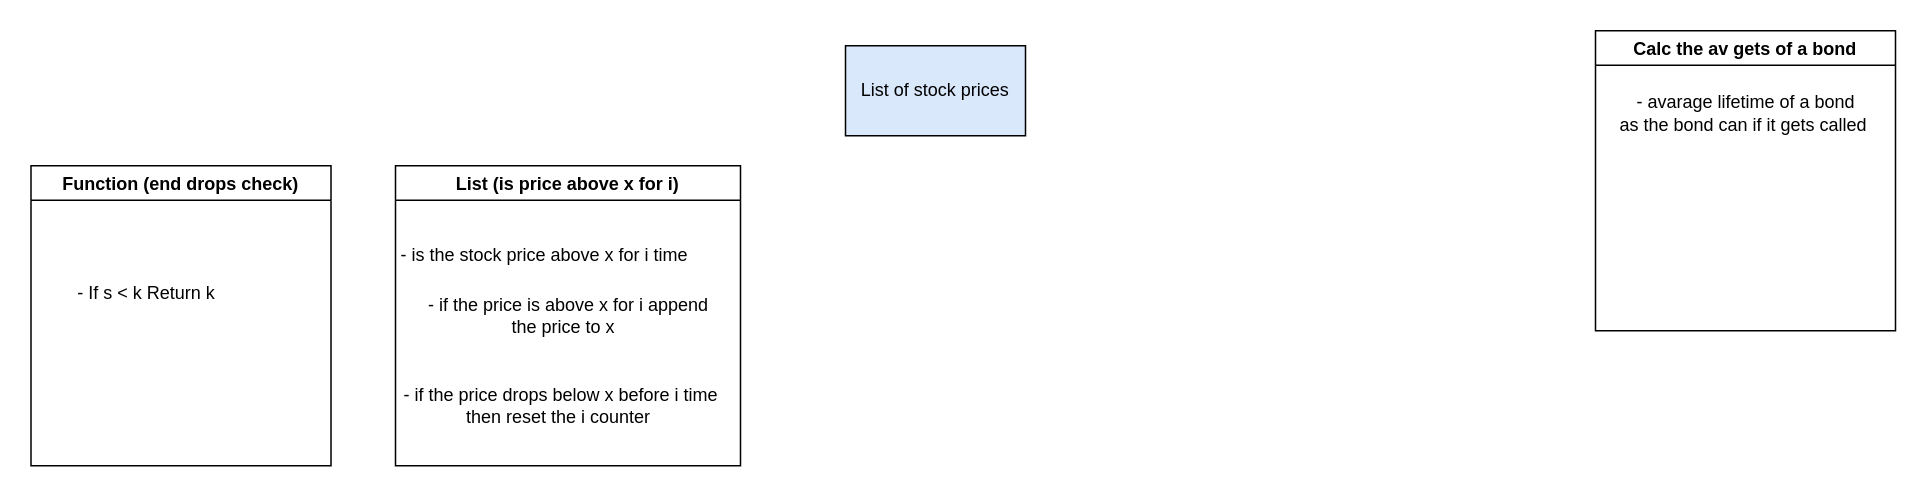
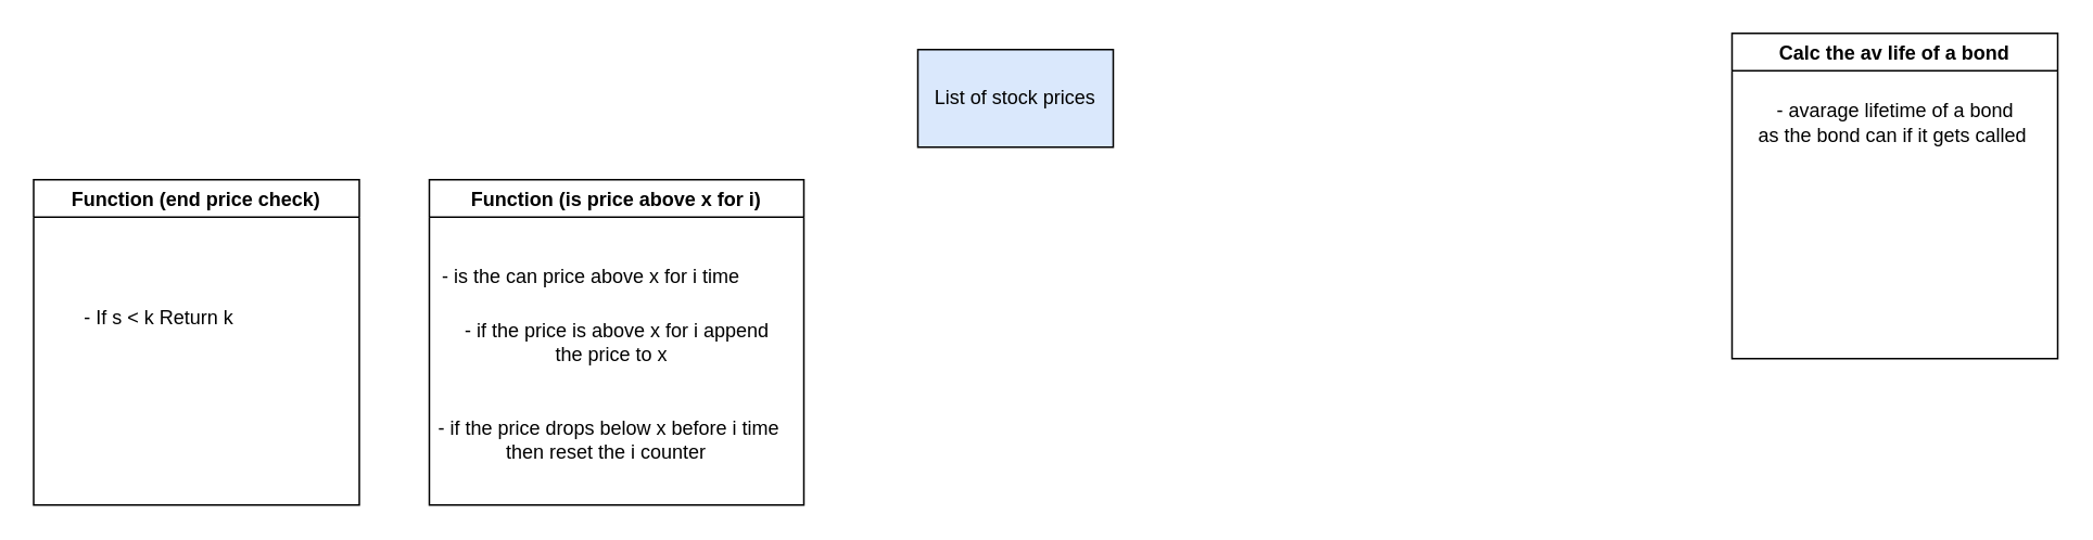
- <mxCell id="9" value="Calc the av gets of a bond" style="swimlane;" parent="1" vertex="1"><mxGeometry x="1063" y="20" width="200" height="200" as="geometry" /></mxCell>
+ <mxCell id="9" value="Calc the av life of a bond" style="swimlane;" parent="1" vertex="1"><mxGeometry x="1063" y="20" width="200" height="200" as="geometry" /></mxCell>
- <mxCell id="7" value="Function (end drops check)" style="swimlane;" parent="1" vertex="1"><mxGeometry x="20" y="110" width="200" height="200" as="geometry"><mxRectangle x="150" y="50" width="190" height="23" as="alternateBounds" /></mxGeometry></mxCell>
+ <mxCell id="7" value="Function (end price check)" style="swimlane;" parent="1" vertex="1"><mxGeometry x="20" y="110" width="200" height="200" as="geometry"><mxRectangle x="150" y="50" width="190" height="23" as="alternateBounds" /></mxGeometry></mxCell>
- <mxCell id="3" value="List (is price above x for i)" style="swimlane;" parent="1" vertex="1"><mxGeometry x="263" y="110" width="230" height="200" as="geometry"><mxRectangle x="150" y="20" width="210" height="23" as="alternateBounds" /></mxGeometry></mxCell>
+ <mxCell id="3" value="Function (is price above x for i)" style="swimlane;" parent="1" vertex="1"><mxGeometry x="263" y="110" width="230" height="200" as="geometry"><mxRectangle x="150" y="20" width="210" height="23" as="alternateBounds" /></mxGeometry></mxCell>
- <mxCell id="4" value="- is the stock price above x for i time" style="text;html=1;align=center;verticalAlign=middle;resizable=0;points=[];autosize=1;strokeColor=none;fillColor=none;" parent="3" vertex="1"><mxGeometry x="-6" y="50" width="210" height="20" as="geometry" /></mxCell>
+ <mxCell id="4" value="- is the can price above x for i time" style="text;html=1;align=center;verticalAlign=middle;resizable=0;points=[];autosize=1;strokeColor=none;fillColor=none;" parent="3" vertex="1"><mxGeometry x="-6" y="50" width="210" height="20" as="geometry" /></mxCell>
